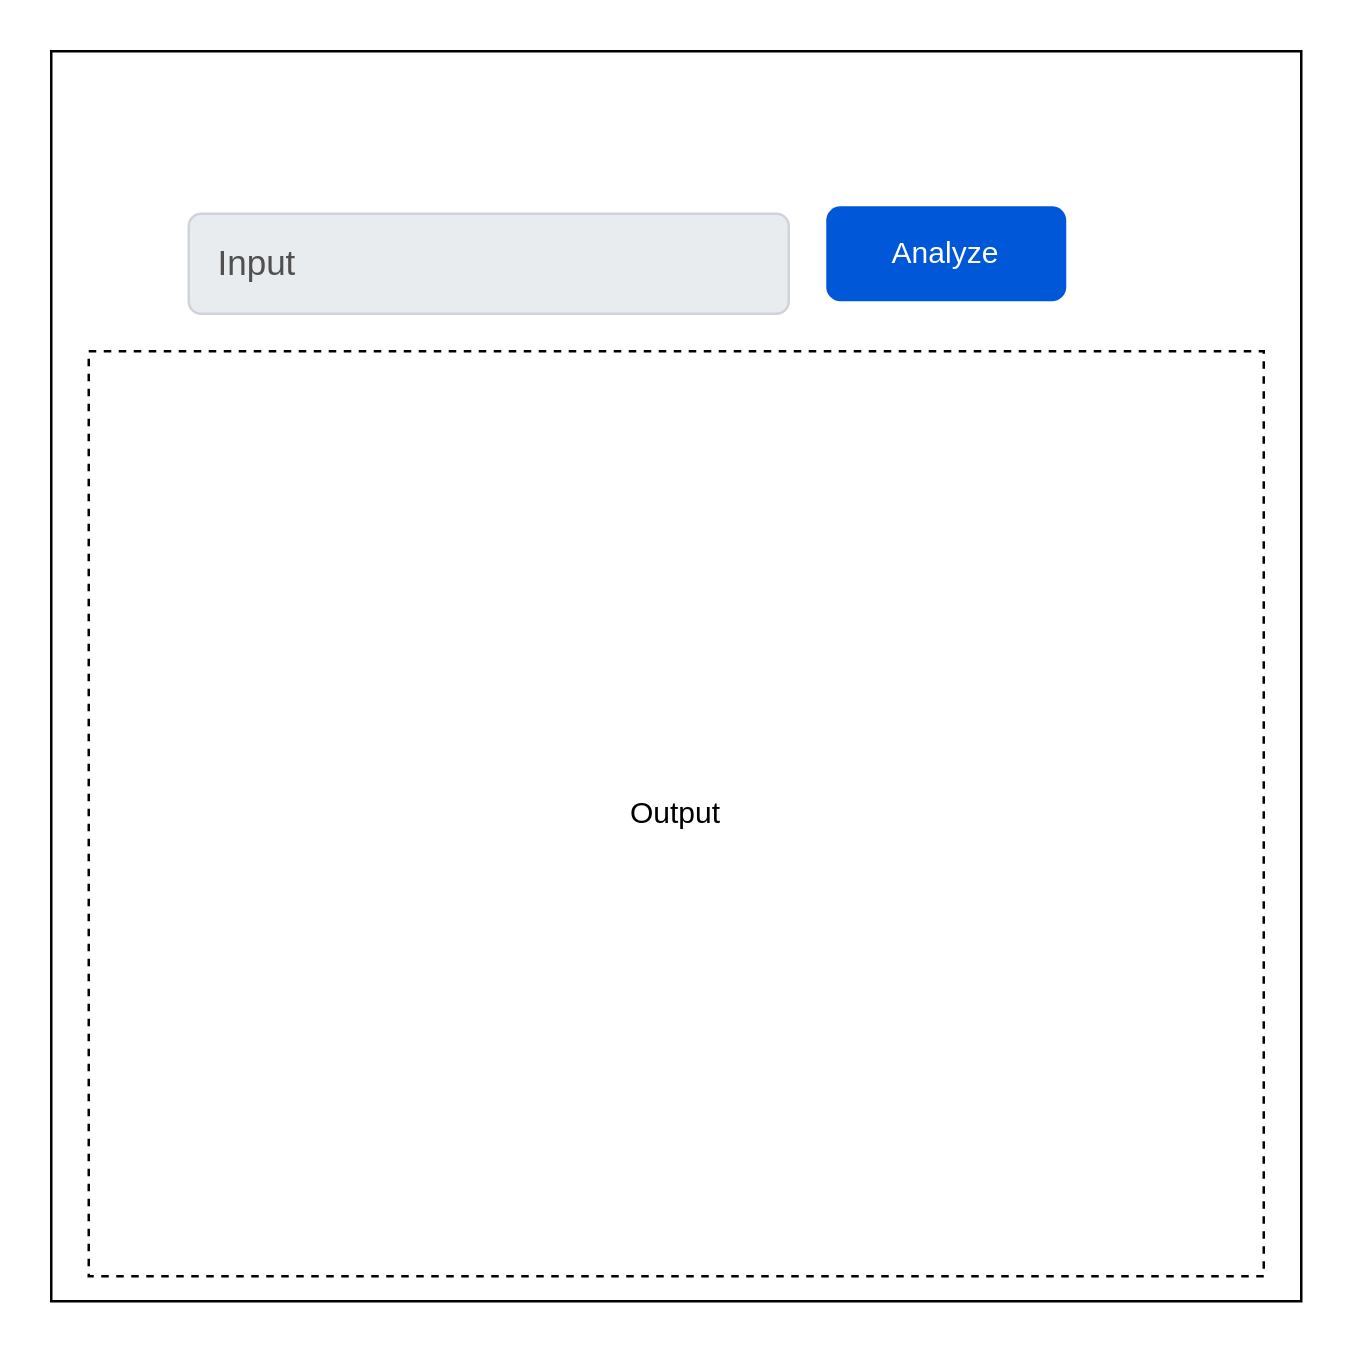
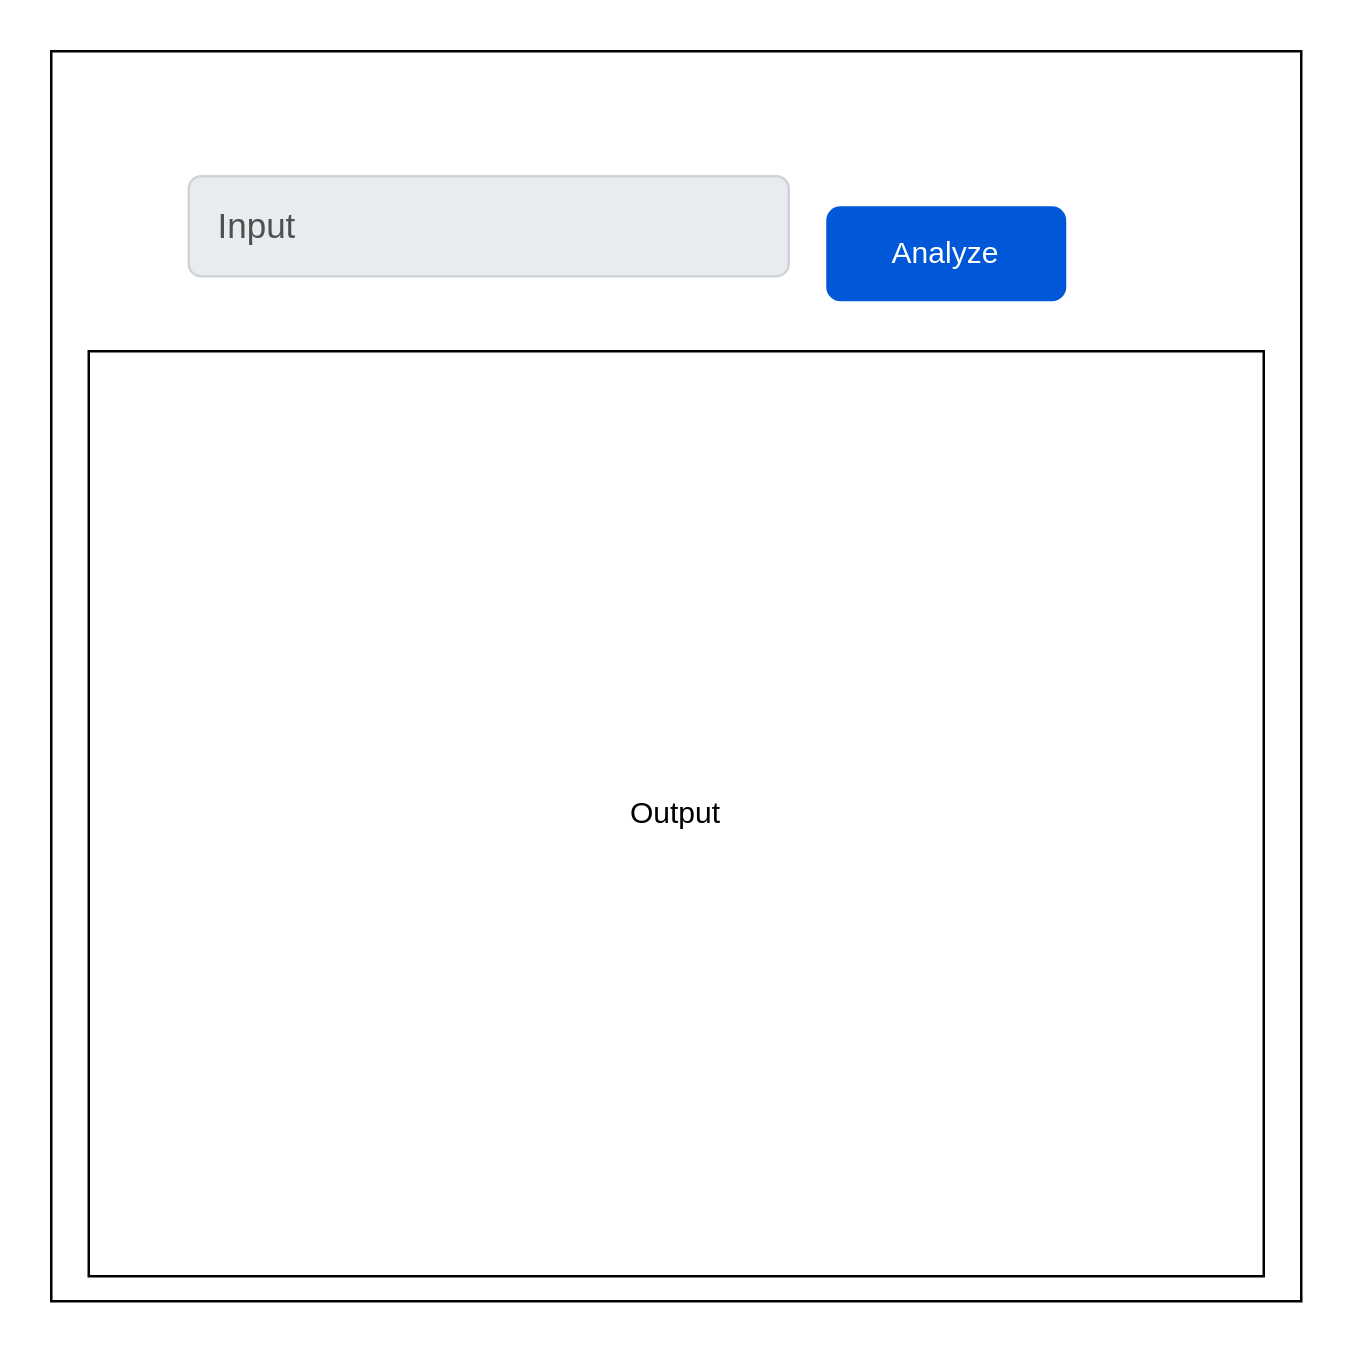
- <mxCell id="3" value="Input" style="html=1;shadow=0;dashed=0;shape=mxgraph.bootstrap.rrect;rSize=5;strokeColor=#CED4DA;strokeWidth=1;fillColor=#E9ECEF;fontColor=#505050;whiteSpace=wrap;align=left;verticalAlign=middle;spacingLeft=10;fontSize=14;" vertex="1" parent="1"><mxGeometry x="75" y="85" width="240" height="40" as="geometry" /></mxCell>
+ <mxCell id="3" value="Input" style="html=1;shadow=0;dashed=0;shape=mxgraph.bootstrap.rrect;rSize=5;strokeColor=#CED4DA;strokeWidth=1;fillColor=#E9ECEF;fontColor=#505050;whiteSpace=wrap;align=left;verticalAlign=middle;spacingLeft=10;fontSize=14;" vertex="1" parent="1"><mxGeometry x="75" y="70" width="240" height="40" as="geometry" /></mxCell>
- <mxCell id="5" value="Output" style="rounded=0;whiteSpace=wrap;html=1;dashed=1;" vertex="1" parent="1"><mxGeometry x="35" y="140" width="470" height="370" as="geometry" /></mxCell>
+ <mxCell id="5" value="Output" style="rounded=0;whiteSpace=wrap;html=1;" vertex="1" parent="1"><mxGeometry x="35" y="140" width="470" height="370" as="geometry" /></mxCell>
